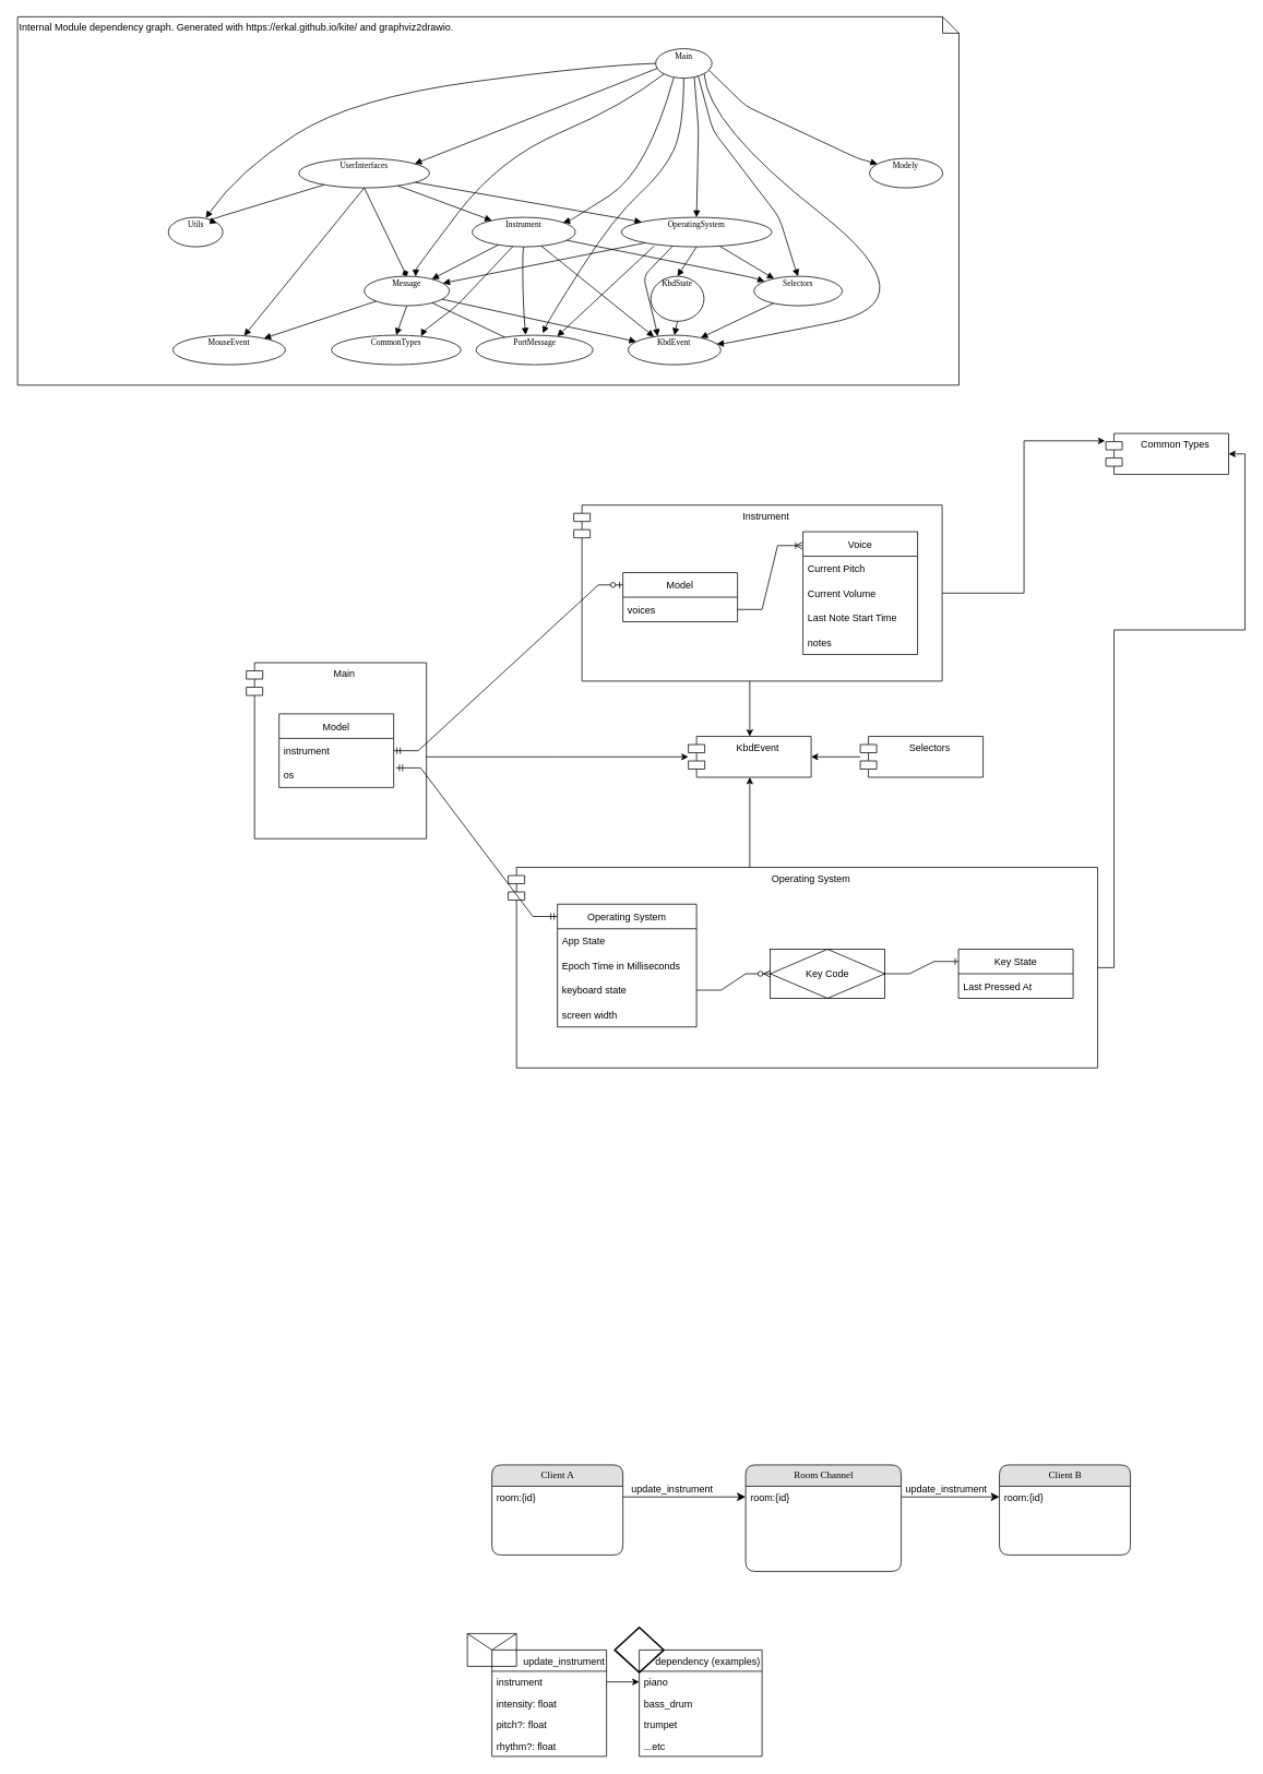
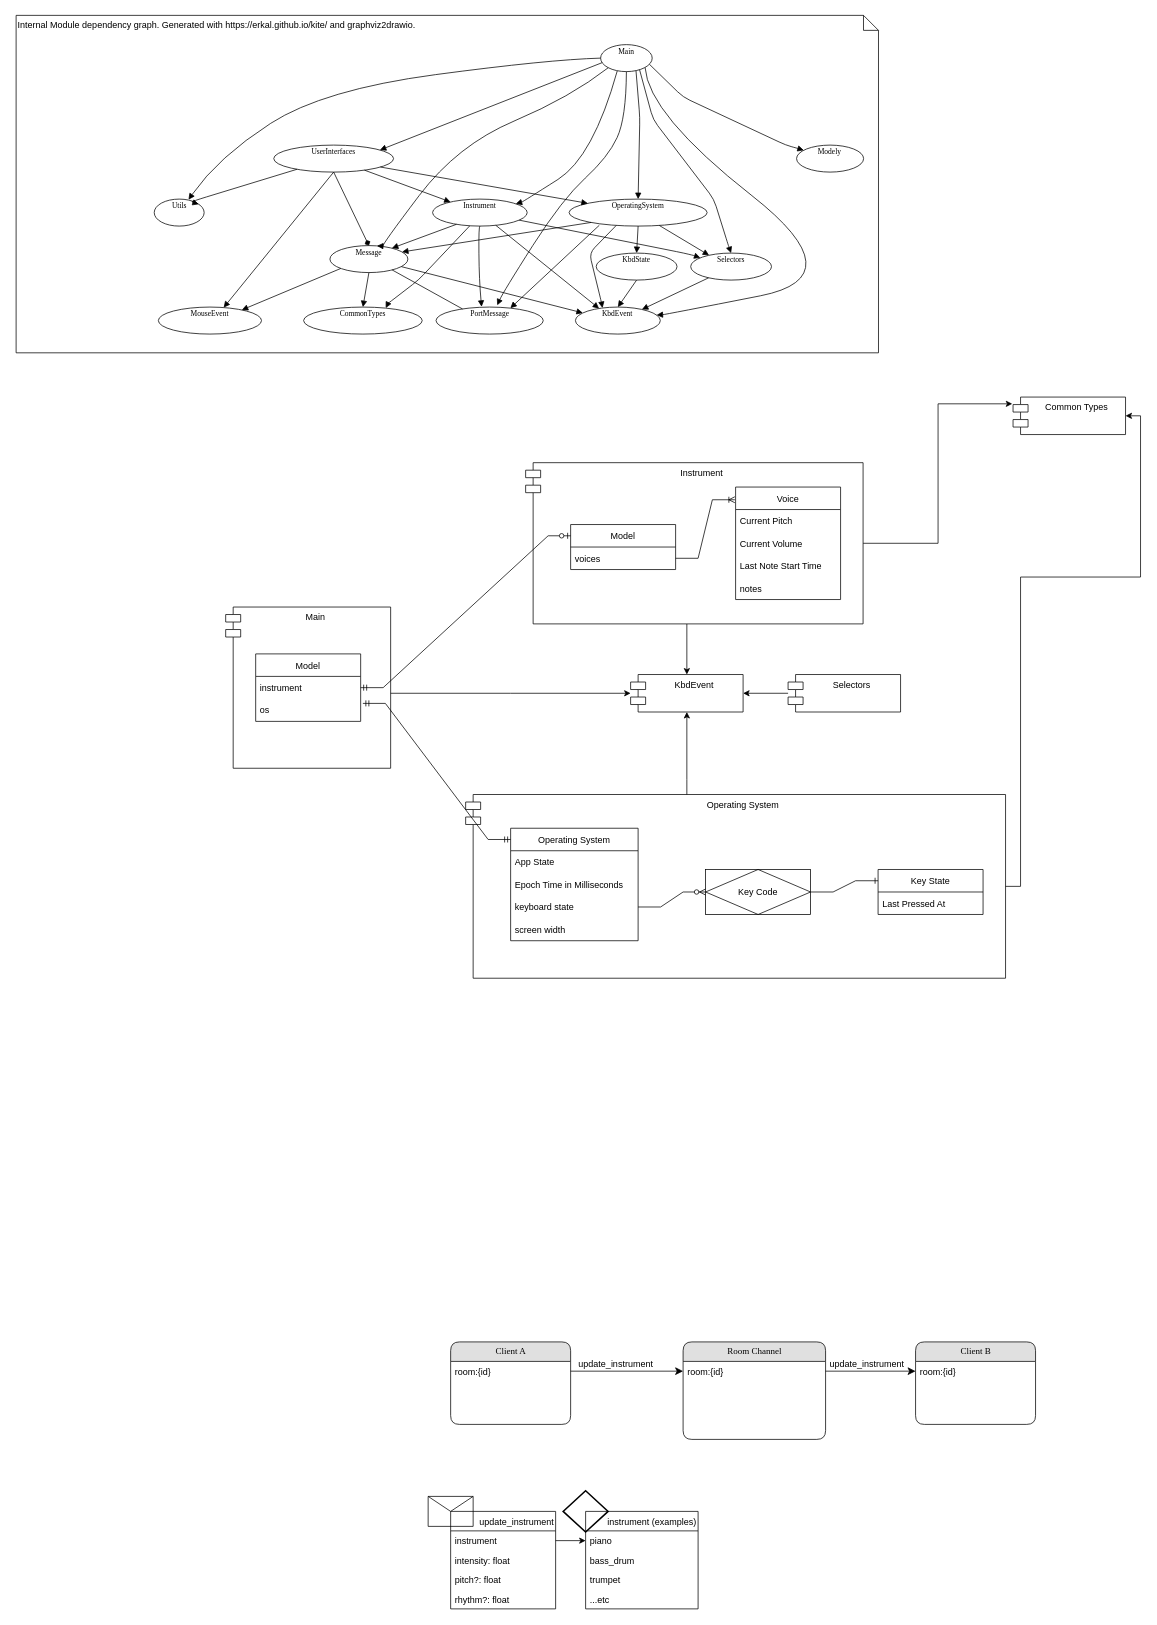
- <mxCell id="73" value="&lt;p style='margin:0px;text-align:center;margin-top:4px;;font-size:10.0px;font-family:Times,serif;color:#000000;'&gt;Message&lt;/p&gt;" style="ellipse;verticalAlign=top;align=left;overflow=fill;html=1;rounded=0;shadow=0;comic=0;labelBackgroundColor=none;strokeColor=#000000;strokeWidth=1;fillColor=#ffffff;" vertex="1" parent="62"><mxGeometry x="394.01" y="288" width="103.98" height="36" as="geometry" /></mxCell>
+ <mxCell id="73" value="&lt;p style='margin:0px;text-align:center;margin-top:4px;;font-size:10.0px;font-family:Times,serif;color:#000000;'&gt;Message&lt;/p&gt;" style="ellipse;verticalAlign=top;align=left;overflow=fill;html=1;rounded=0;shadow=0;comic=0;labelBackgroundColor=none;strokeColor=#000000;strokeWidth=1;fillColor=#ffffff;" vertex="1" parent="62"><mxGeometry x="389.01" y="278" width="103.98" height="36" as="geometry" /></mxCell>
- <mxCell id="99" value="&lt;p style='margin:0px;text-align:center;margin-top:4px;;font-size:10.0px;font-family:Times,serif;color:#000000;'&gt;KbdState&lt;/p&gt;" style="ellipse;verticalAlign=top;align=left;overflow=fill;html=1;rounded=0;shadow=0;comic=0;labelBackgroundColor=none;strokeColor=#000000;strokeWidth=1;fillColor=#ffffff;" vertex="1" parent="62"><mxGeometry x="744.11" y="288" width="65" height="55" as="geometry" /></mxCell>
+ <mxCell id="99" value="&lt;p style='margin:0px;text-align:center;margin-top:4px;;font-size:10.0px;font-family:Times,serif;color:#000000;'&gt;KbdState&lt;/p&gt;" style="ellipse;verticalAlign=top;align=left;overflow=fill;html=1;rounded=0;shadow=0;comic=0;labelBackgroundColor=none;strokeColor=#000000;strokeWidth=1;fillColor=#ffffff;" vertex="1" parent="62"><mxGeometry x="744.11" y="288" width="107.78" height="36" as="geometry" /></mxCell>
- <mxCell id="41" value="dependency (examples)" style="swimlane;fontStyle=0;childLayout=stackLayout;horizontal=1;startSize=26;fillColor=none;horizontalStack=0;resizeParent=1;resizeParentMax=0;resizeLast=0;collapsible=1;marginBottom=0;align=right;" parent="1" vertex="1"><mxGeometry x="780" y="2015" width="150" height="130" as="geometry" /></mxCell>
+ <mxCell id="41" value="instrument (examples)" style="swimlane;fontStyle=0;childLayout=stackLayout;horizontal=1;startSize=26;fillColor=none;horizontalStack=0;resizeParent=1;resizeParentMax=0;resizeLast=0;collapsible=1;marginBottom=0;align=right;" parent="1" vertex="1"><mxGeometry x="780" y="2015" width="150" height="130" as="geometry" /></mxCell>
